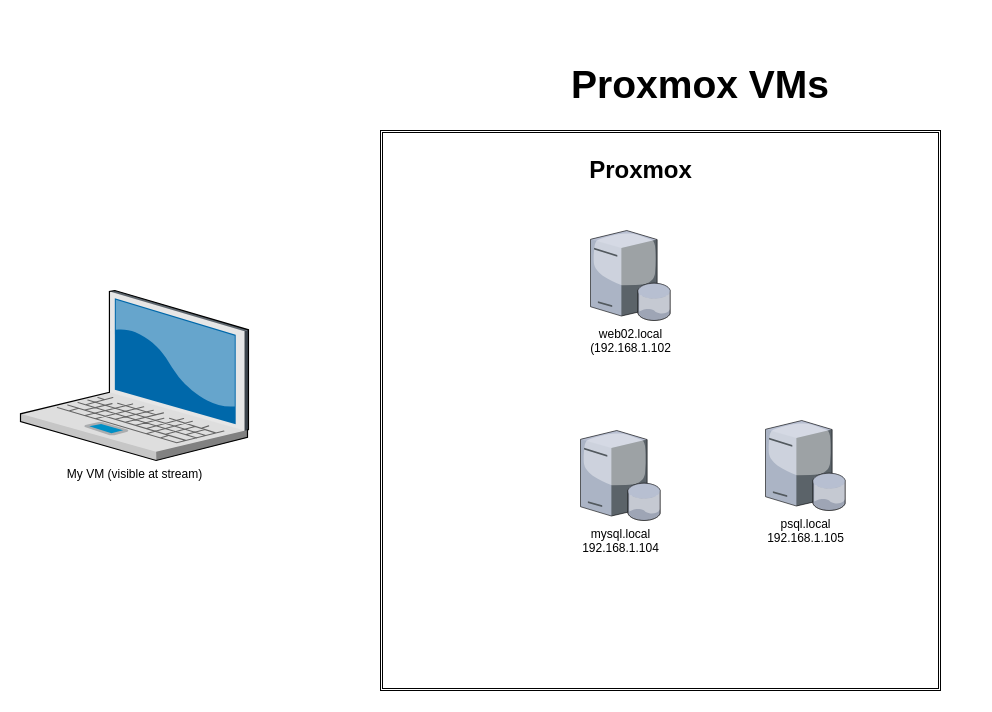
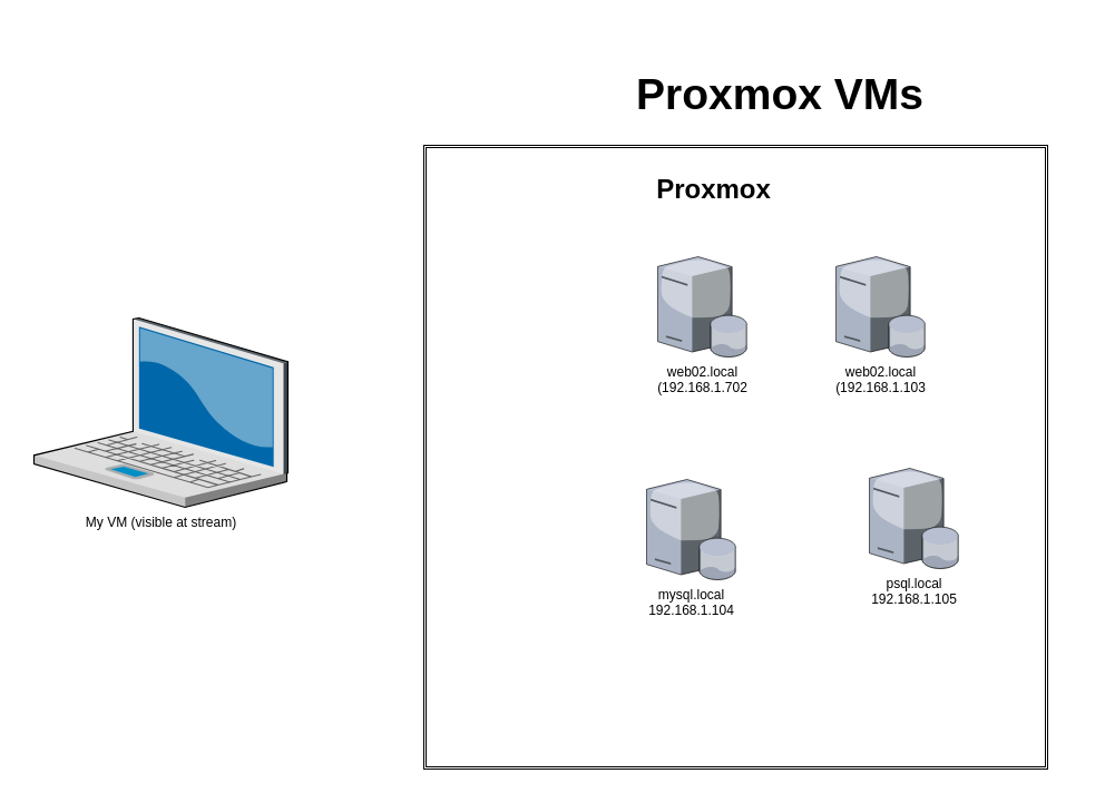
+ <mxCell id="6" value="web02.local&lt;br&gt;&lt;div&gt;(192.168.1.103&lt;/div&gt;&lt;div&gt;&lt;br&gt;&lt;/div&gt;" style="verticalLabelPosition=bottom;sketch=0;aspect=fixed;html=1;verticalAlign=top;strokeColor=none;align=center;outlineConnect=0;shape=mxgraph.citrix.database_server;" vertex="1" parent="1"><mxGeometry x="750" y="230" width="80" height="90" as="geometry" /></mxCell>
- <mxCell id="5" value="web02.local&lt;br&gt;(192.168.1.102" style="verticalLabelPosition=bottom;sketch=0;aspect=fixed;html=1;verticalAlign=top;strokeColor=none;align=center;outlineConnect=0;shape=mxgraph.citrix.database_server;" vertex="1" parent="1"><mxGeometry x="590" y="230" width="80" height="90" as="geometry" /></mxCell>
+ <mxCell id="5" value="web02.local&lt;br&gt;(192.168.1.702" style="verticalLabelPosition=bottom;sketch=0;aspect=fixed;html=1;verticalAlign=top;strokeColor=none;align=center;outlineConnect=0;shape=mxgraph.citrix.database_server;" vertex="1" parent="1"><mxGeometry x="590" y="230" width="80" height="90" as="geometry" /></mxCell>
- <mxCell id="4" value="My VM (visible at stream)" style="verticalLabelPosition=bottom;sketch=0;aspect=fixed;html=1;verticalAlign=top;strokeColor=none;align=center;outlineConnect=0;shape=mxgraph.citrix.laptop_2;" vertex="1" parent="1"><mxGeometry x="20" y="290" width="227.98" height="170" as="geometry" /></mxCell>
+ <mxCell id="4" value="My VM (visible at stream)" style="verticalLabelPosition=bottom;sketch=0;aspect=fixed;html=1;verticalAlign=top;strokeColor=none;align=center;outlineConnect=0;shape=mxgraph.citrix.laptop_2;" vertex="1" parent="1"><mxGeometry x="30" y="285" width="227.98" height="170" as="geometry" /></mxCell>
- <mxCell id="8" value="&lt;div&gt;psql.local&lt;/div&gt;&lt;div&gt;192.168.1.105&lt;/div&gt;&lt;div&gt;&lt;br&gt;&lt;/div&gt;" style="verticalLabelPosition=bottom;sketch=0;aspect=fixed;html=1;verticalAlign=top;strokeColor=none;align=center;outlineConnect=0;shape=mxgraph.citrix.database_server;" vertex="1" parent="1"><mxGeometry x="765" y="420" width="80" height="90" as="geometry" /></mxCell>
+ <mxCell id="8" value="&lt;div&gt;psql.local&lt;/div&gt;&lt;div&gt;192.168.1.105&lt;/div&gt;&lt;div&gt;&lt;br&gt;&lt;/div&gt;" style="verticalLabelPosition=bottom;sketch=0;aspect=fixed;html=1;verticalAlign=top;strokeColor=none;align=center;outlineConnect=0;shape=mxgraph.citrix.database_server;" vertex="1" parent="1"><mxGeometry x="780" y="420" width="80" height="90" as="geometry" /></mxCell>
